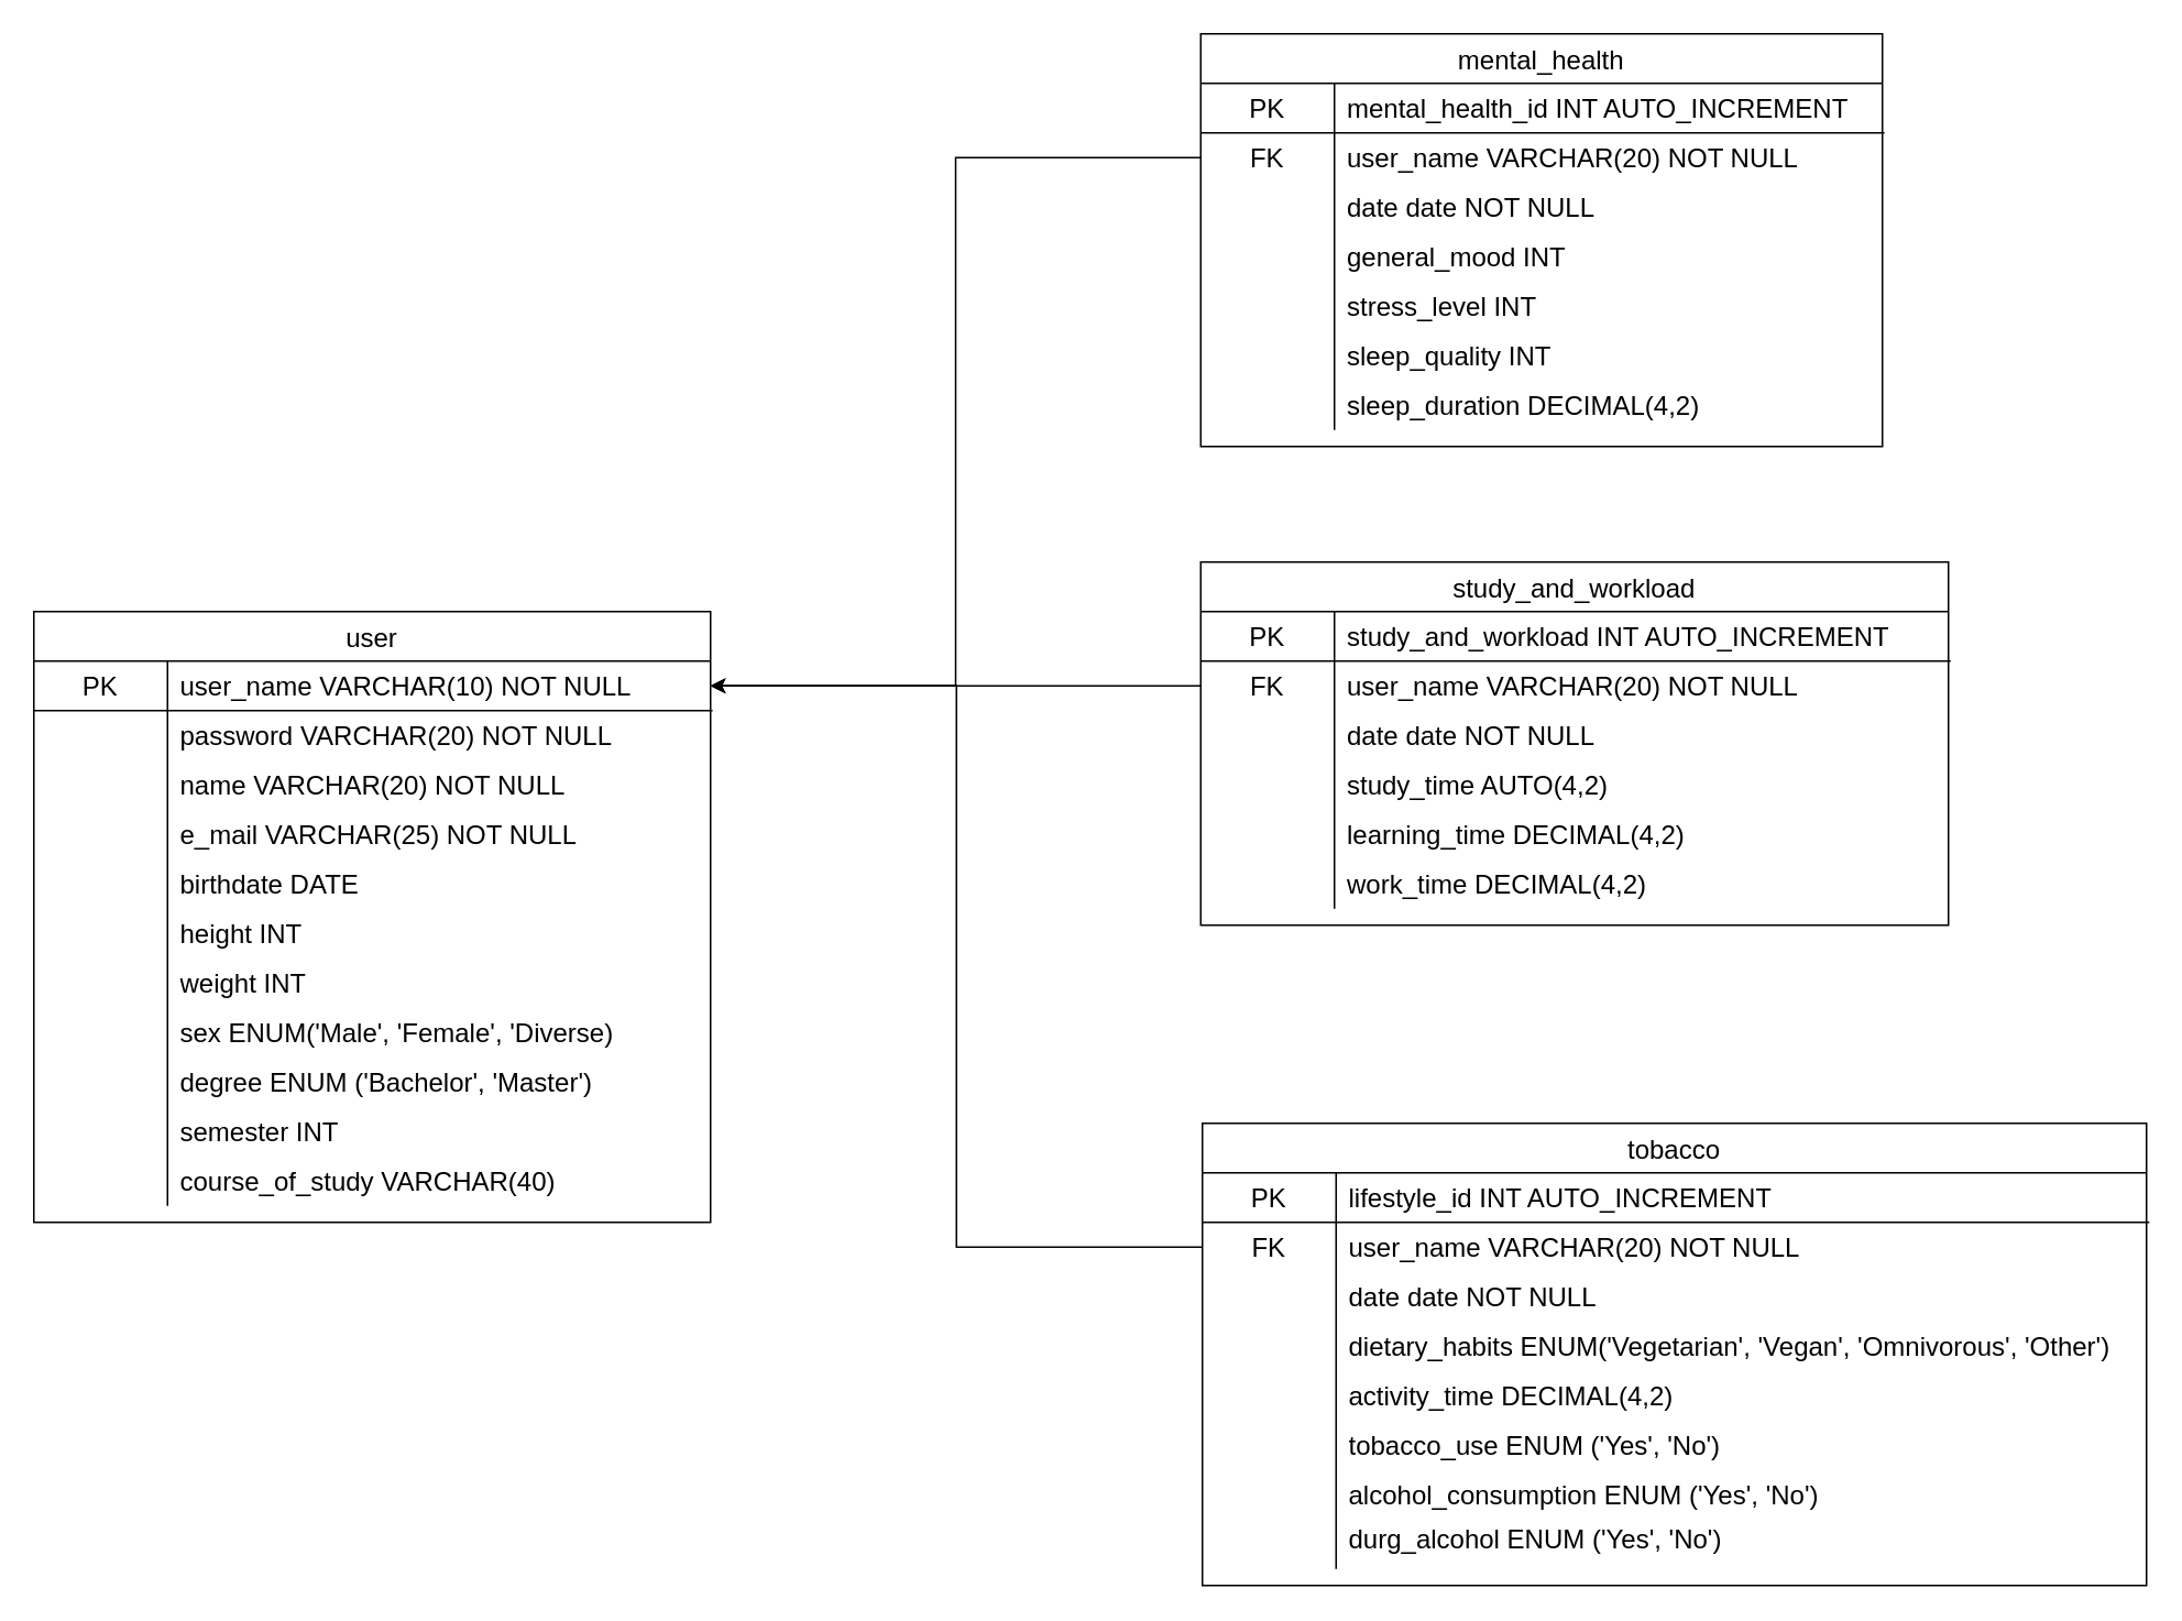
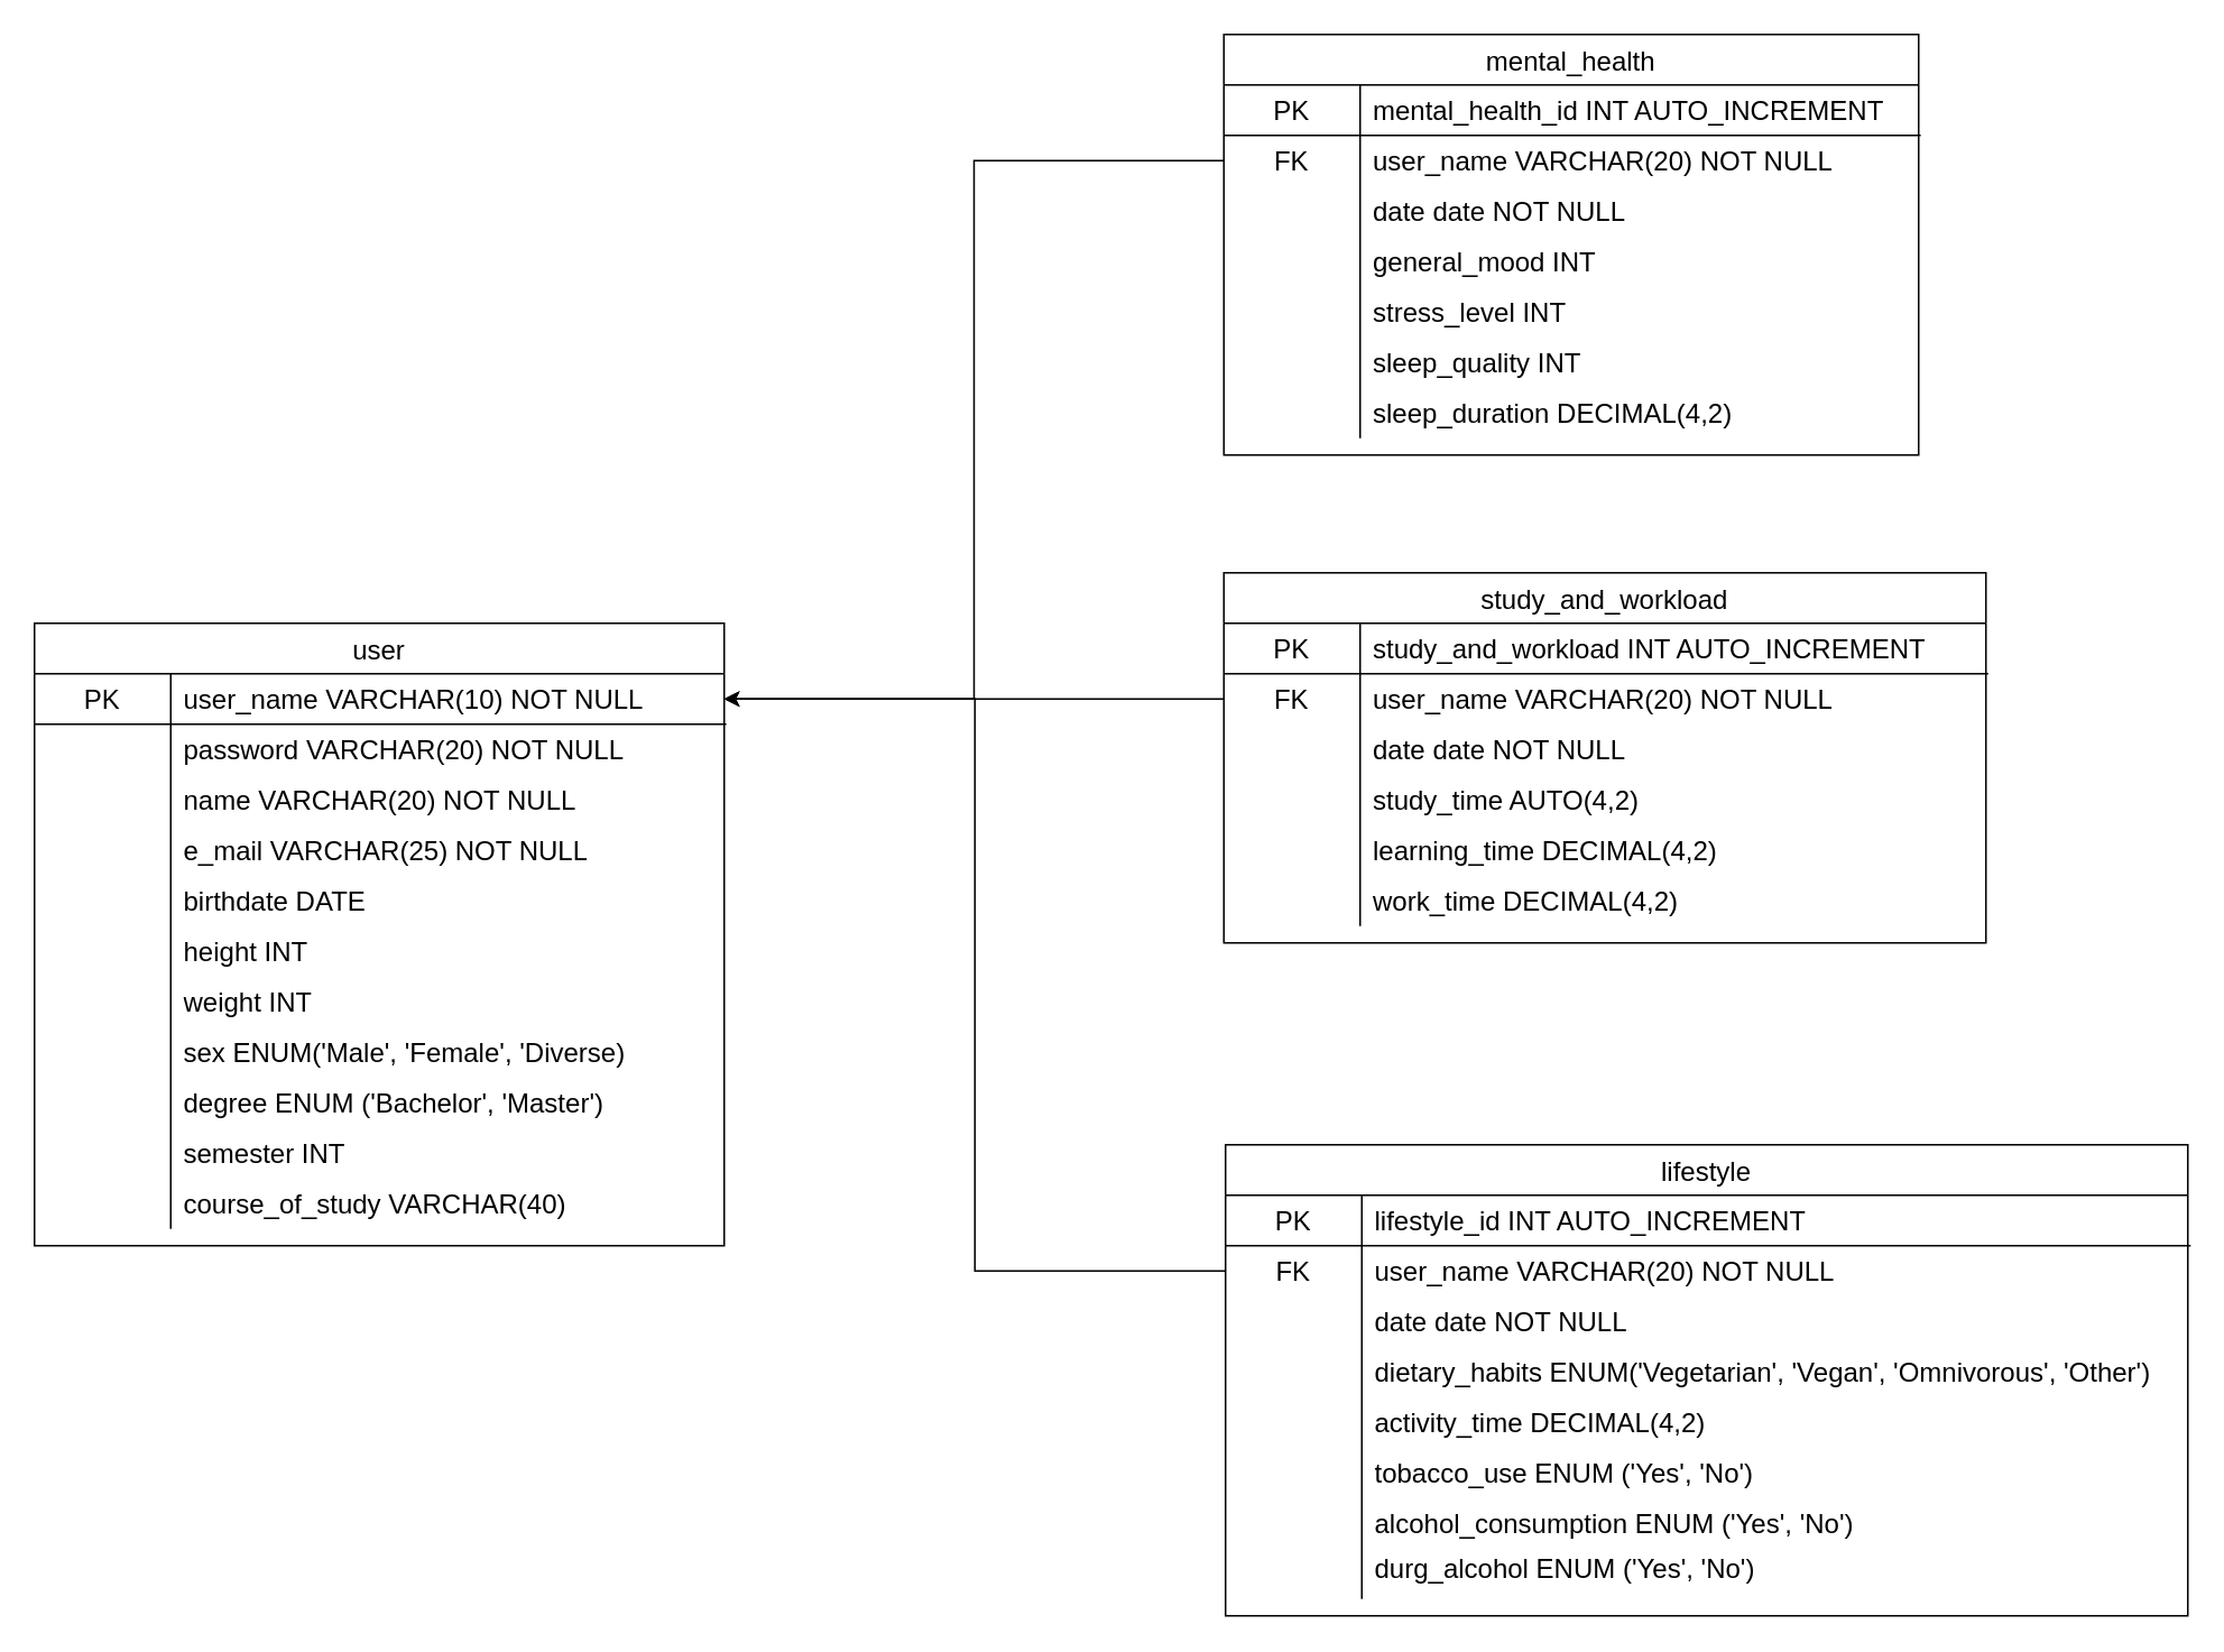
- <mxCell id="60" value="tobacco" style="shape=table;startSize=30;container=1;collapsible=0;childLayout=tableLayout;fixedRows=1;rowLines=0;fontStyle=0;strokeColor=default;fontSize=16;" vertex="1" parent="1"><mxGeometry x="728" y="680" width="572" height="280" as="geometry" /></mxCell>
+ <mxCell id="60" value="lifestyle" style="shape=table;startSize=30;container=1;collapsible=0;childLayout=tableLayout;fixedRows=1;rowLines=0;fontStyle=0;strokeColor=default;fontSize=16;" vertex="1" parent="1"><mxGeometry x="728" y="680" width="572" height="280" as="geometry" /></mxCell>
